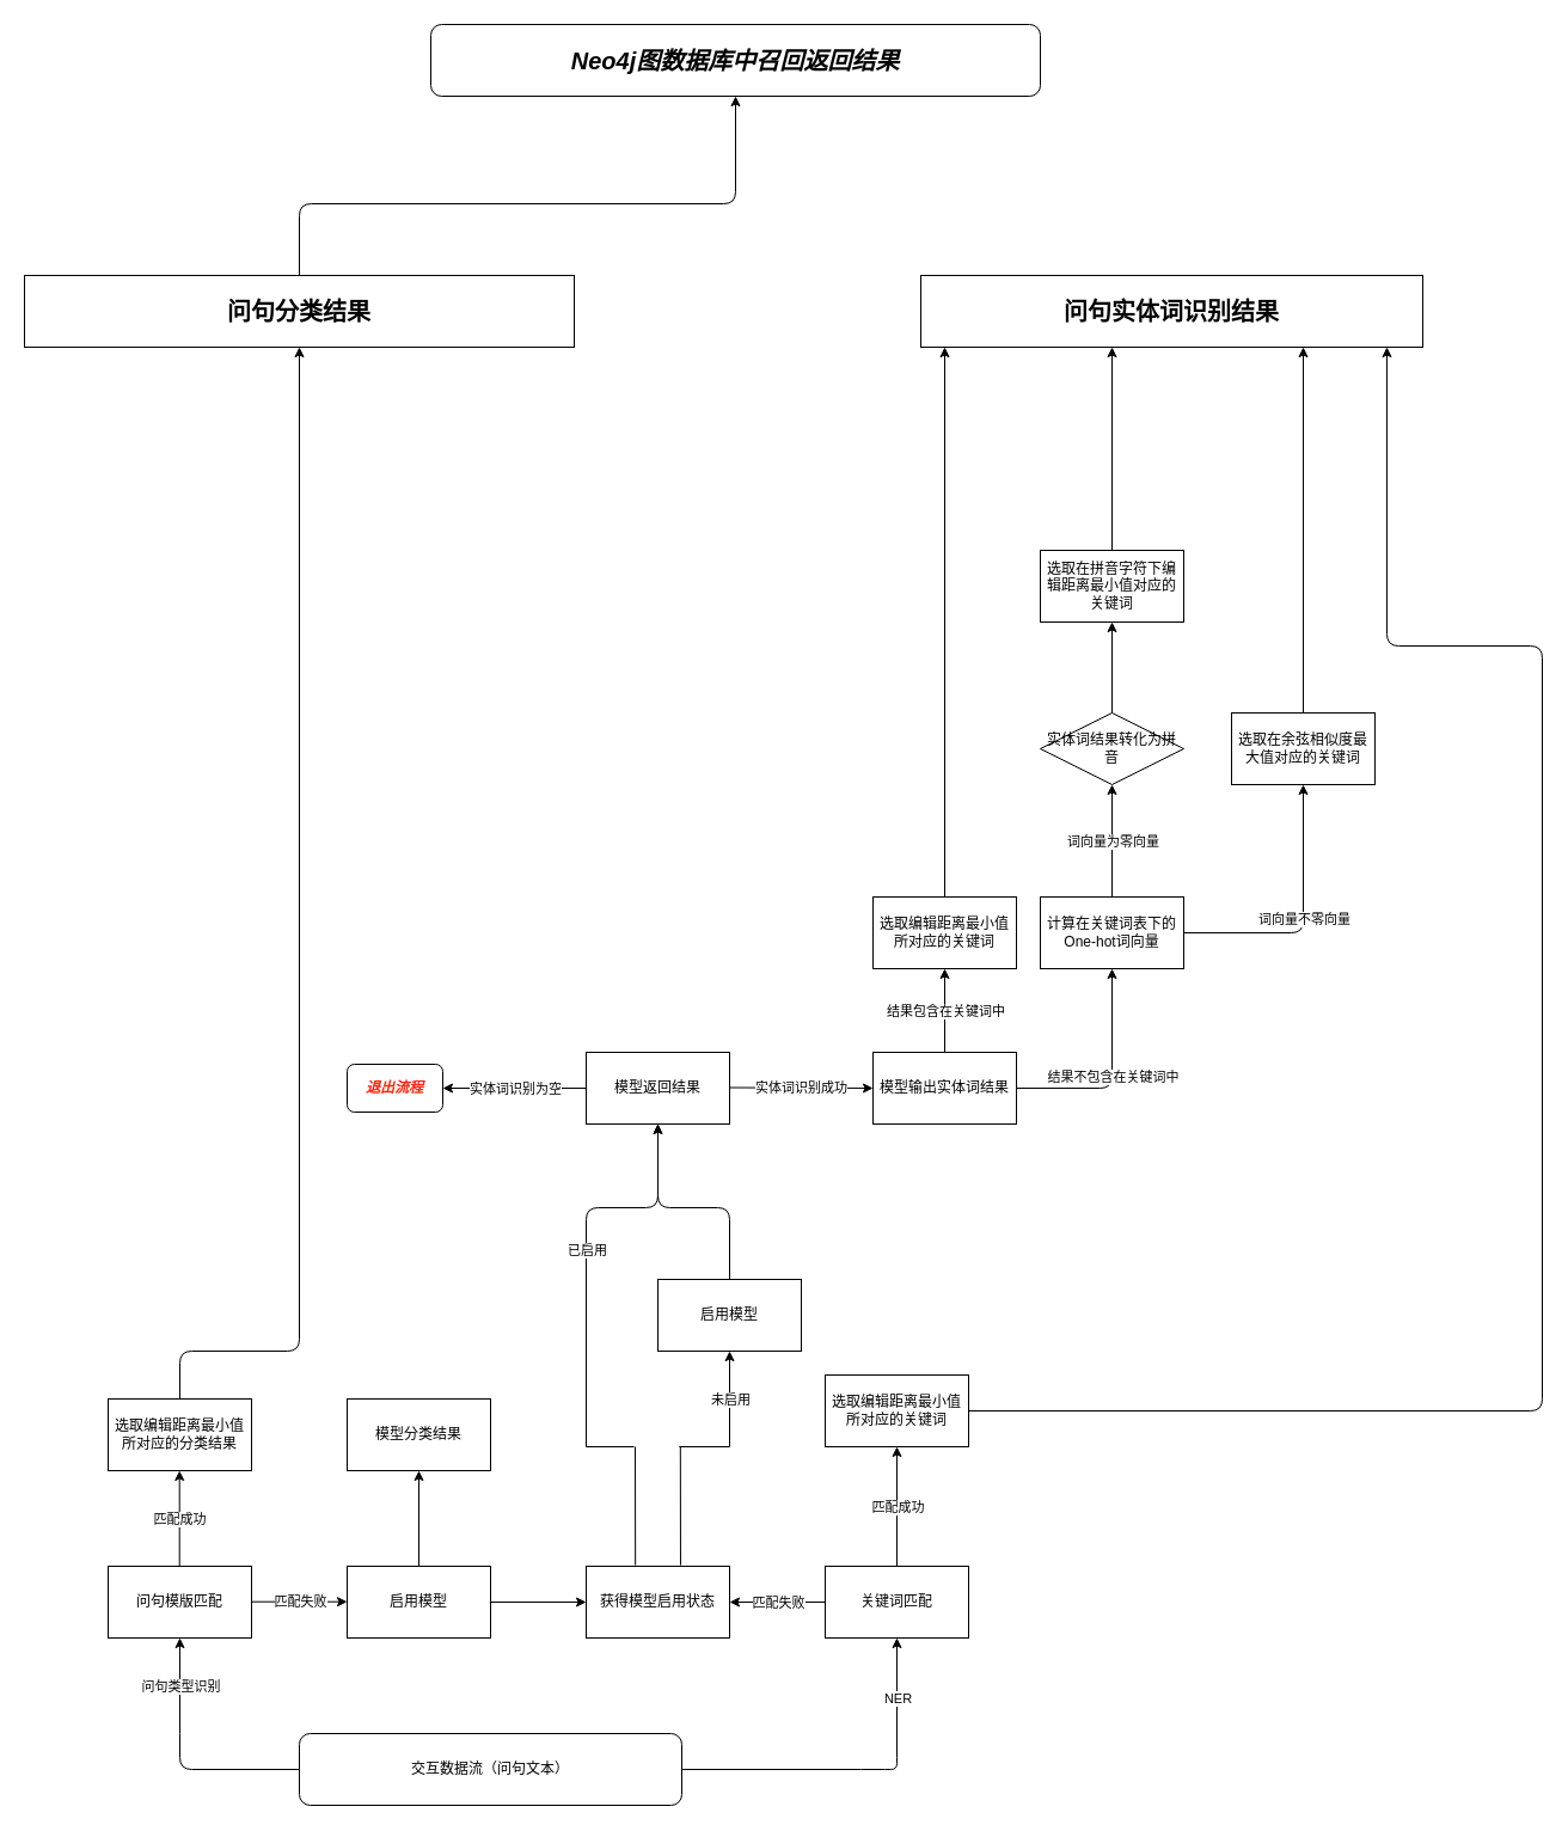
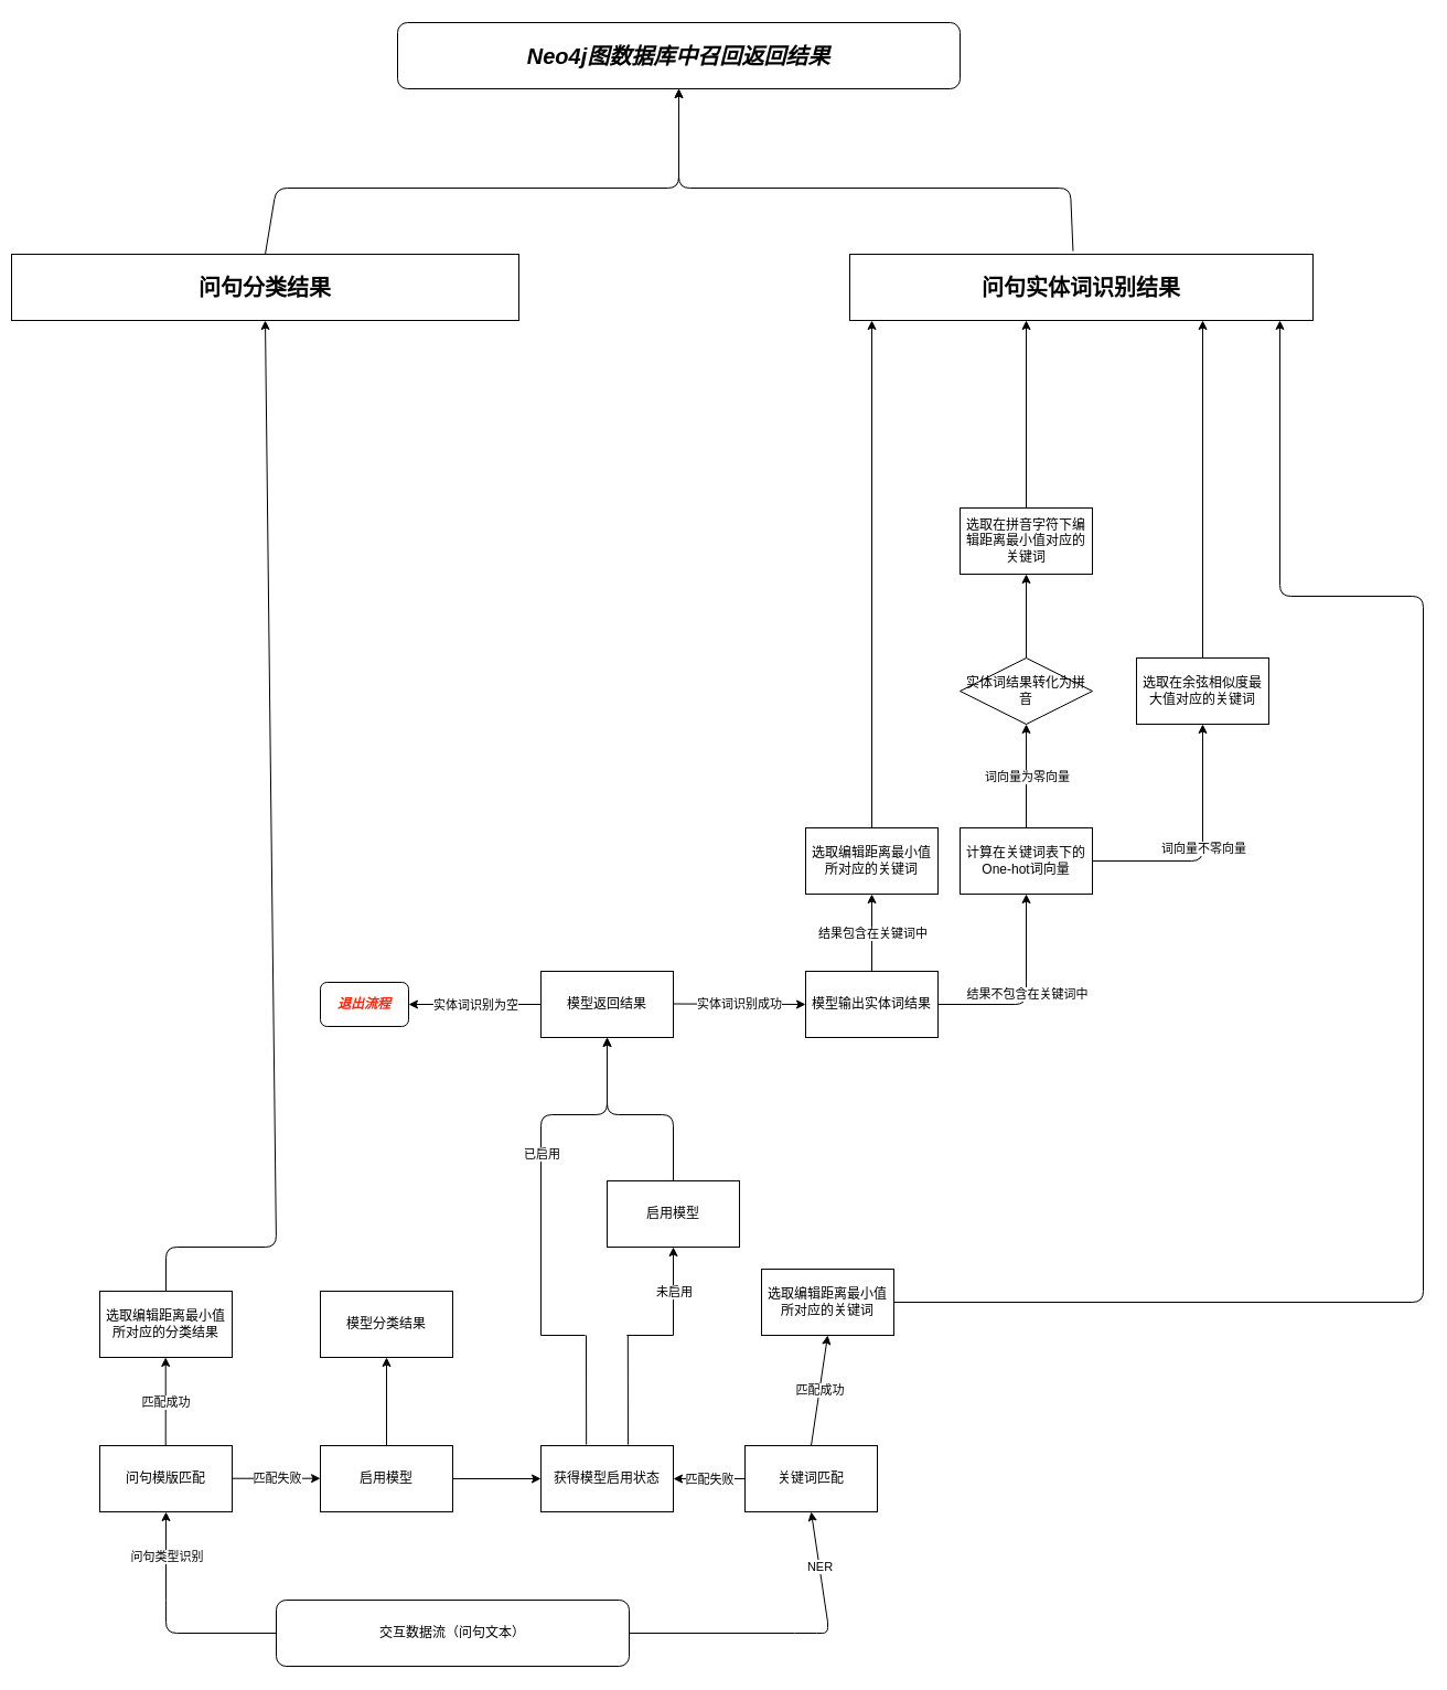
+ <mxCell id="65" value="" style="endArrow=classic;html=1;strokeWidth=1;exitX=0.482;exitY=-0.047;exitDx=0;exitDy=0;exitPerimeter=0;" edge="1" parent="1" source="63" target="66"><mxGeometry width="50" height="50" relative="1" as="geometry"><mxPoint x="970" y="220" as="sourcePoint" /><mxPoint x="610" y="90" as="targetPoint" /><Array as="points"><mxPoint x="970" y="170" /><mxPoint x="615" y="170" /></Array></mxGeometry></mxCell>
- <mxCell id="14" value="&lt;font size=&quot;1&quot;&gt;&lt;b style=&quot;font-size: 20px&quot;&gt;问句分类结果&lt;/b&gt;&lt;/font&gt;" style="rounded=0;whiteSpace=wrap;html=1;" vertex="1" parent="1"><mxGeometry x="20" y="230" width="460" height="60" as="geometry" /></mxCell>
+ <mxCell id="14" value="&lt;font size=&quot;1&quot;&gt;&lt;b style=&quot;font-size: 20px&quot;&gt;问句分类结果&lt;/b&gt;&lt;/font&gt;" style="rounded=0;whiteSpace=wrap;html=1;" vertex="1" parent="1"><mxGeometry x="10" y="230" width="460" height="60" as="geometry" /></mxCell>
- <mxCell id="19" value="关键词匹配" style="rounded=0;whiteSpace=wrap;html=1;" vertex="1" parent="1"><mxGeometry x="690" y="1310" width="120" height="60" as="geometry" /></mxCell>
+ <mxCell id="19" value="关键词匹配" style="rounded=0;whiteSpace=wrap;html=1;" vertex="1" parent="1"><mxGeometry x="675" y="1310" width="120" height="60" as="geometry" /></mxCell>
